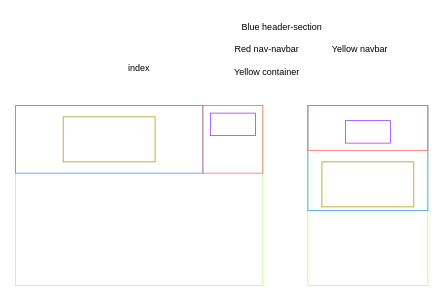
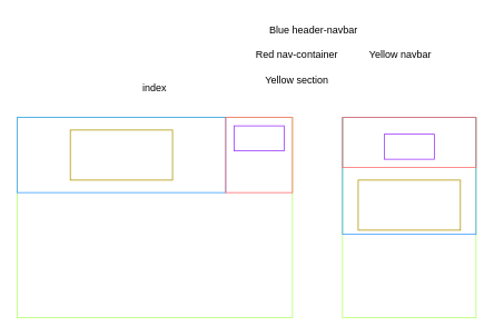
- <mxCell id="13" value="Blue header-section" style="text;html=1;align=center;verticalAlign=middle;resizable=0;points=[];autosize=1;strokeColor=none;fillColor=none;" vertex="1" parent="1"><mxGeometry x="310" y="20" width="130" height="30" as="geometry" /></mxCell>
+ <mxCell id="13" value="Blue header-navbar" style="text;html=1;align=center;verticalAlign=middle;resizable=0;points=[];autosize=1;strokeColor=none;fillColor=none;" vertex="1" parent="1"><mxGeometry x="310" y="20" width="130" height="30" as="geometry" /></mxCell>
- <mxCell id="14" value="Red nav-navbar" style="text;html=1;align=center;verticalAlign=middle;resizable=0;points=[];autosize=1;strokeColor=none;fillColor=none;" vertex="1" parent="1"><mxGeometry x="295" y="50" width="120" height="30" as="geometry" /></mxCell>
+ <mxCell id="14" value="Red nav-container" style="text;html=1;align=center;verticalAlign=middle;resizable=0;points=[];autosize=1;strokeColor=none;fillColor=none;" vertex="1" parent="1"><mxGeometry x="295" y="50" width="120" height="30" as="geometry" /></mxCell>
- <mxCell id="7" value="index" style="text;html=1;strokeColor=none;fillColor=none;align=center;verticalAlign=middle;whiteSpace=wrap;rounded=0;" vertex="1" parent="1"><mxGeometry x="155" y="75" width="60" height="30" as="geometry" /></mxCell>
+ <mxCell id="7" value="index" style="text;html=1;strokeColor=none;fillColor=none;align=center;verticalAlign=middle;whiteSpace=wrap;rounded=0;" vertex="1" parent="1"><mxGeometry x="155" y="90" width="60" height="30" as="geometry" /></mxCell>
- <mxCell id="15" value="Yellow container" style="text;html=1;align=center;verticalAlign=middle;resizable=0;points=[];autosize=1;strokeColor=none;fillColor=none;" vertex="1" parent="1"><mxGeometry x="300" y="80" width="110" height="30" as="geometry" /></mxCell>
+ <mxCell id="15" value="Yellow section" style="text;html=1;align=center;verticalAlign=middle;resizable=0;points=[];autosize=1;strokeColor=none;fillColor=none;" vertex="1" parent="1"><mxGeometry x="300" y="80" width="110" height="30" as="geometry" /></mxCell>
